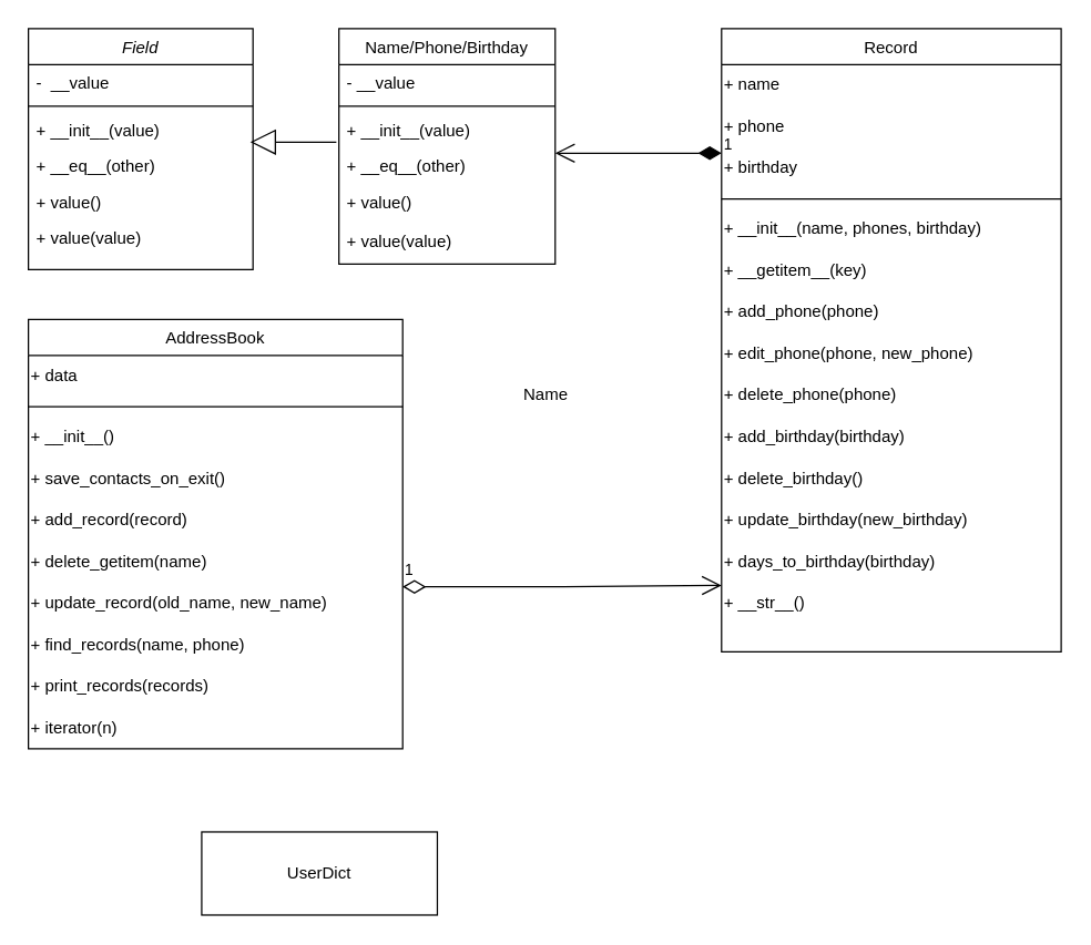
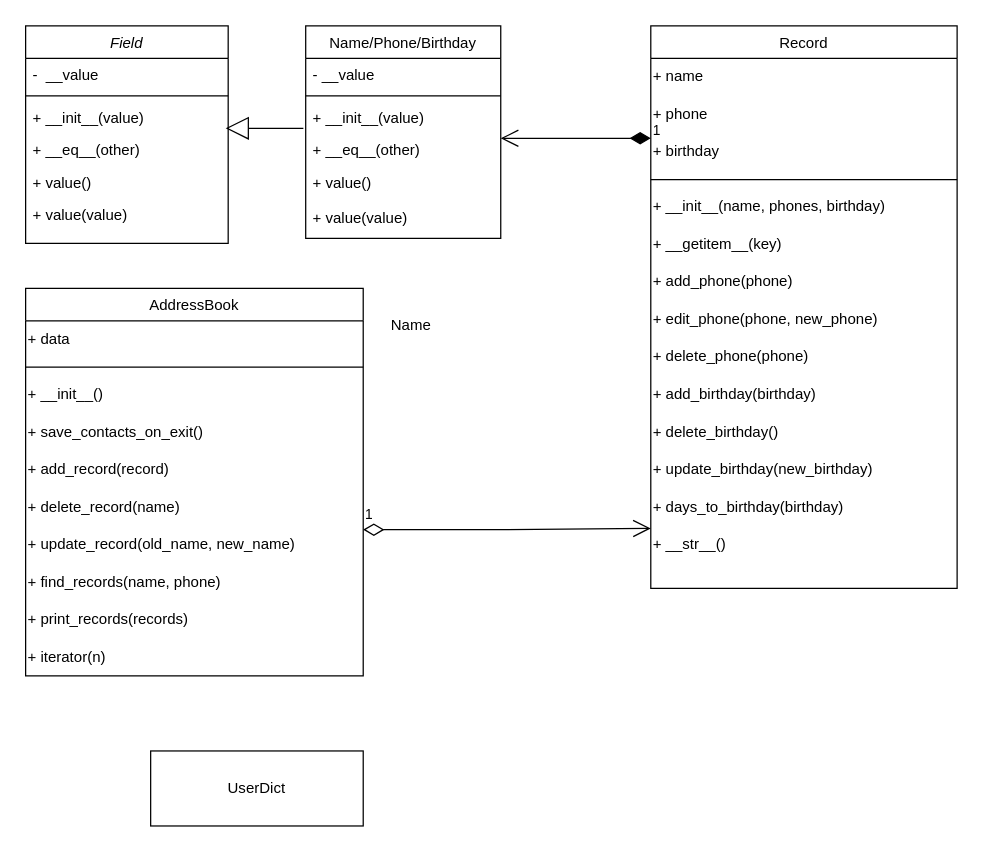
- <mxCell id="46" value="Name" style="text;html=1;align=center;verticalAlign=middle;resizable=0;points=[];autosize=1;strokeColor=none;fillColor=none;" vertex="1" parent="1"><mxGeometry x="363" y="270" width="60" height="30" as="geometry" /></mxCell>
+ <mxCell id="46" value="Name" style="text;html=1;align=center;verticalAlign=middle;resizable=0;points=[];autosize=1;strokeColor=none;fillColor=none;" vertex="1" parent="1"><mxGeometry x="298" y="245" width="60" height="30" as="geometry" /></mxCell>
- <mxCell id="37" value="+ delete_getitem(name)" style="text;html=1;align=left;verticalAlign=middle;resizable=0;points=[];autosize=1;strokeColor=none;fillColor=none;" vertex="1" parent="31"><mxGeometry y="160" width="270" height="30" as="geometry" /></mxCell>
+ <mxCell id="37" value="+ delete_record(name)" style="text;html=1;align=left;verticalAlign=middle;resizable=0;points=[];autosize=1;strokeColor=none;fillColor=none;" vertex="1" parent="31"><mxGeometry y="160" width="270" height="30" as="geometry" /></mxCell>
- <mxCell id="42" value="UserDict" style="rounded=0;whiteSpace=wrap;html=1;" vertex="1" parent="1"><mxGeometry x="145" y="600" width="170" height="60" as="geometry" /></mxCell>
+ <mxCell id="42" value="UserDict" style="rounded=0;whiteSpace=wrap;html=1;" vertex="1" parent="1"><mxGeometry x="120" y="600" width="170" height="60" as="geometry" /></mxCell>
